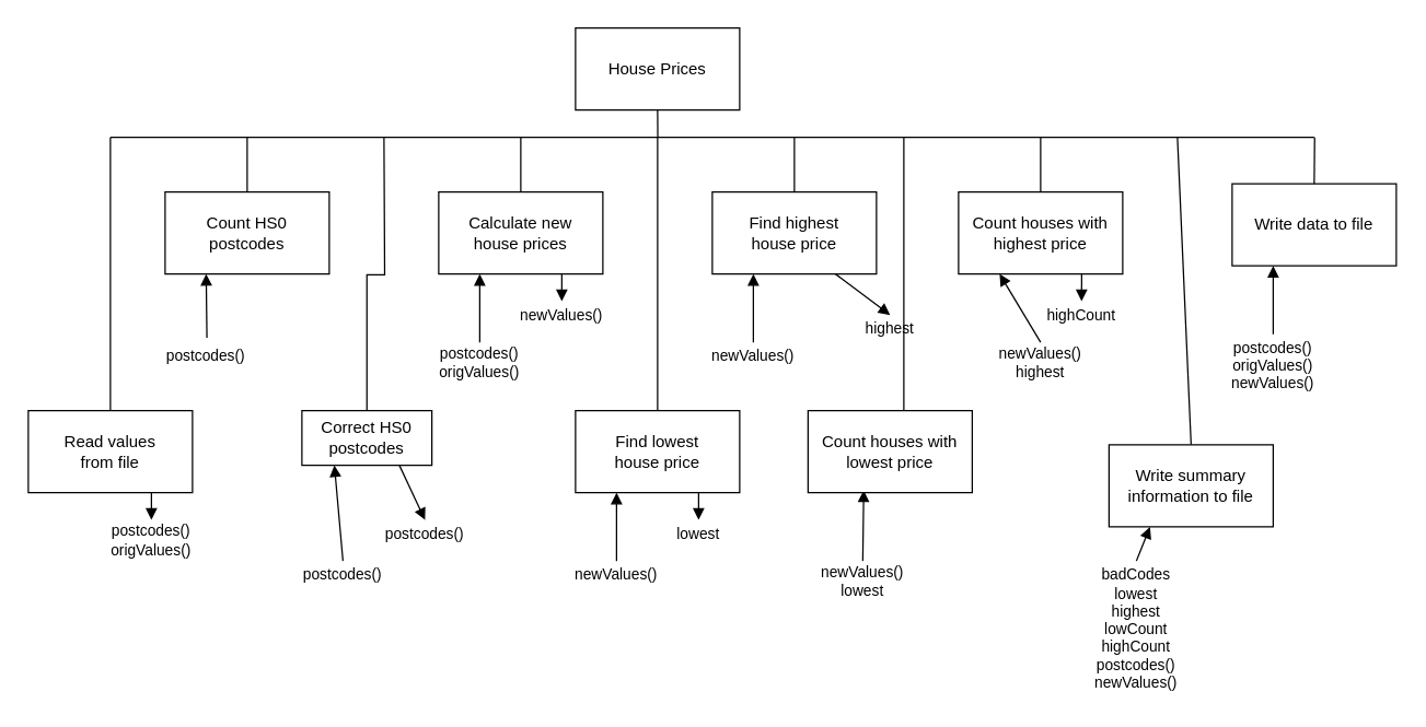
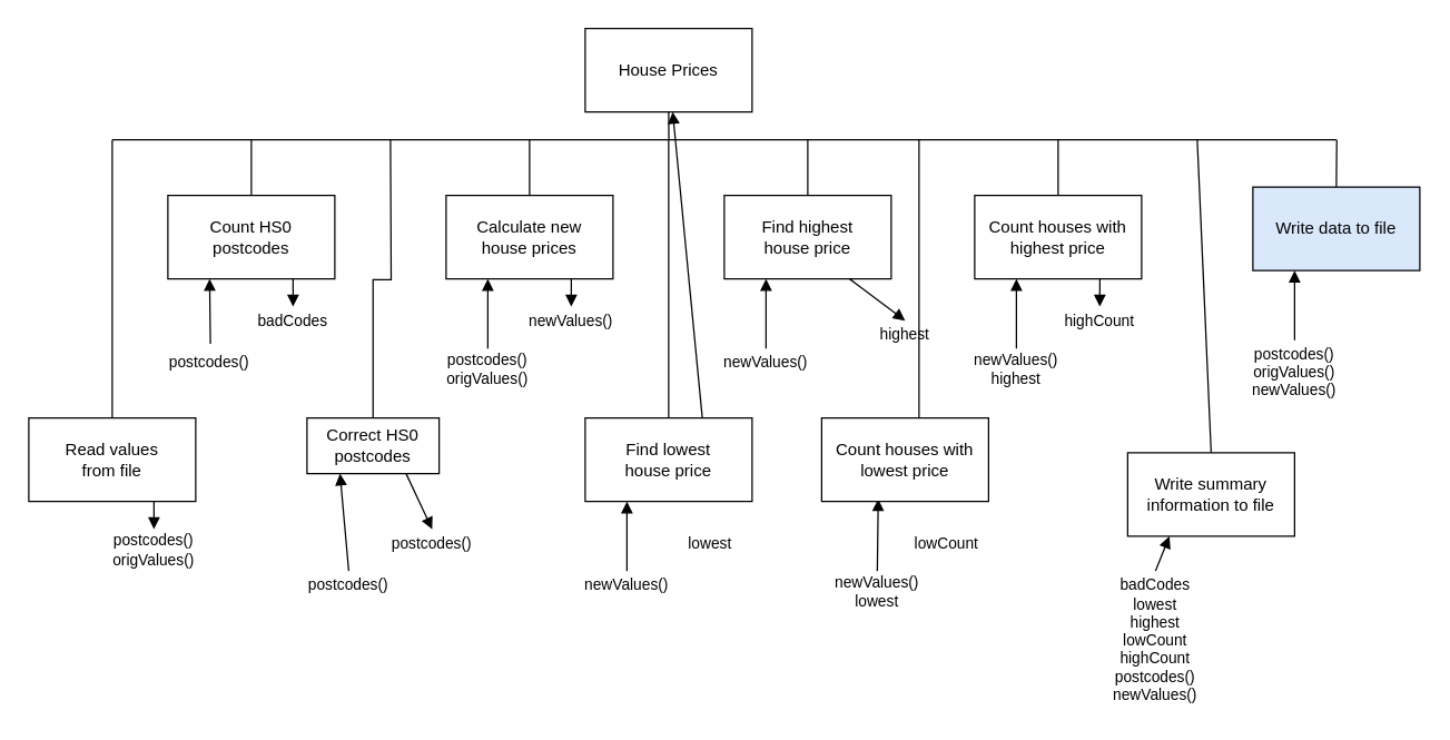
- <mxCell id="56" value="Write data to file" style="rounded=0;whiteSpace=wrap;html=1;spacingLeft=4;spacingRight=4;" parent="1" vertex="1"><mxGeometry x="900" y="134" width="120" height="60" as="geometry" /></mxCell>
+ <mxCell id="56" value="Write data to file" style="rounded=0;whiteSpace=wrap;html=1;spacingLeft=4;spacingRight=4;fillColor=#dae8fc;" parent="1" vertex="1"><mxGeometry x="900" y="134" width="120" height="60" as="geometry" /></mxCell>
+ <mxCell id="9" style="rounded=0;orthogonalLoop=1;jettySize=auto;html=1;exitX=0.75;exitY=1;exitDx=0;exitDy=0;endArrow=block;endFill=1;entryX=0.5;entryY=0;entryDx=0;entryDy=0;" parent="1" source="10" target="40" edge="1"><mxGeometry relative="1" as="geometry"><mxPoint x="210" y="220" as="targetPoint" /></mxGeometry></mxCell>
+ <mxCell id="40" value="badCodes" style="text;html=1;strokeColor=none;fillColor=none;align=center;verticalAlign=middle;whiteSpace=wrap;rounded=0;fontSize=11;fontFamily=Helvetica;fontColor=default;" parent="1" vertex="1"><mxGeometry x="180" y="220" width="60" height="20" as="geometry" /></mxCell>
- <mxCell id="51" value="newValues()&lt;br&gt;highest" style="text;html=1;strokeColor=none;fillColor=none;align=center;verticalAlign=middle;whiteSpace=wrap;rounded=0;fontSize=11;fontFamily=Helvetica;fontColor=default;" parent="1" vertex="1"><mxGeometry x="720" y="250" width="80" height="30" as="geometry" /></mxCell>
+ <mxCell id="51" value="newValues()&lt;br&gt;highest" style="text;html=1;strokeColor=none;fillColor=none;align=center;verticalAlign=middle;whiteSpace=wrap;rounded=0;fontSize=11;fontFamily=Helvetica;fontColor=default;" parent="1" vertex="1"><mxGeometry x="690" y="250" width="80" height="30" as="geometry" /></mxCell>
- <mxCell id="21" style="edgeStyle=none;rounded=0;orthogonalLoop=1;jettySize=auto;html=1;exitX=0.75;exitY=1;exitDx=0;exitDy=0;entryX=0.5;entryY=0;entryDx=0;entryDy=0;endArrow=block;endFill=1;" parent="1" source="22" target="42" edge="1"><mxGeometry relative="1" as="geometry" /></mxCell>
+ <mxCell id="21" style="edgeStyle=none;rounded=0;orthogonalLoop=1;jettySize=auto;html=1;exitX=0.75;exitY=1;exitDx=0;exitDy=0;endArrow=block;endFill=1;" parent="1" source="22" target="3" edge="1"><mxGeometry relative="1" as="geometry" /></mxCell>
+ <mxCell id="52" value="lowCount" style="text;html=1;strokeColor=none;fillColor=none;align=center;verticalAlign=middle;whiteSpace=wrap;rounded=0;fontSize=11;fontFamily=Helvetica;fontColor=default;" parent="1" vertex="1"><mxGeometry x="650" y="380" width="60" height="20" as="geometry" /></mxCell>
